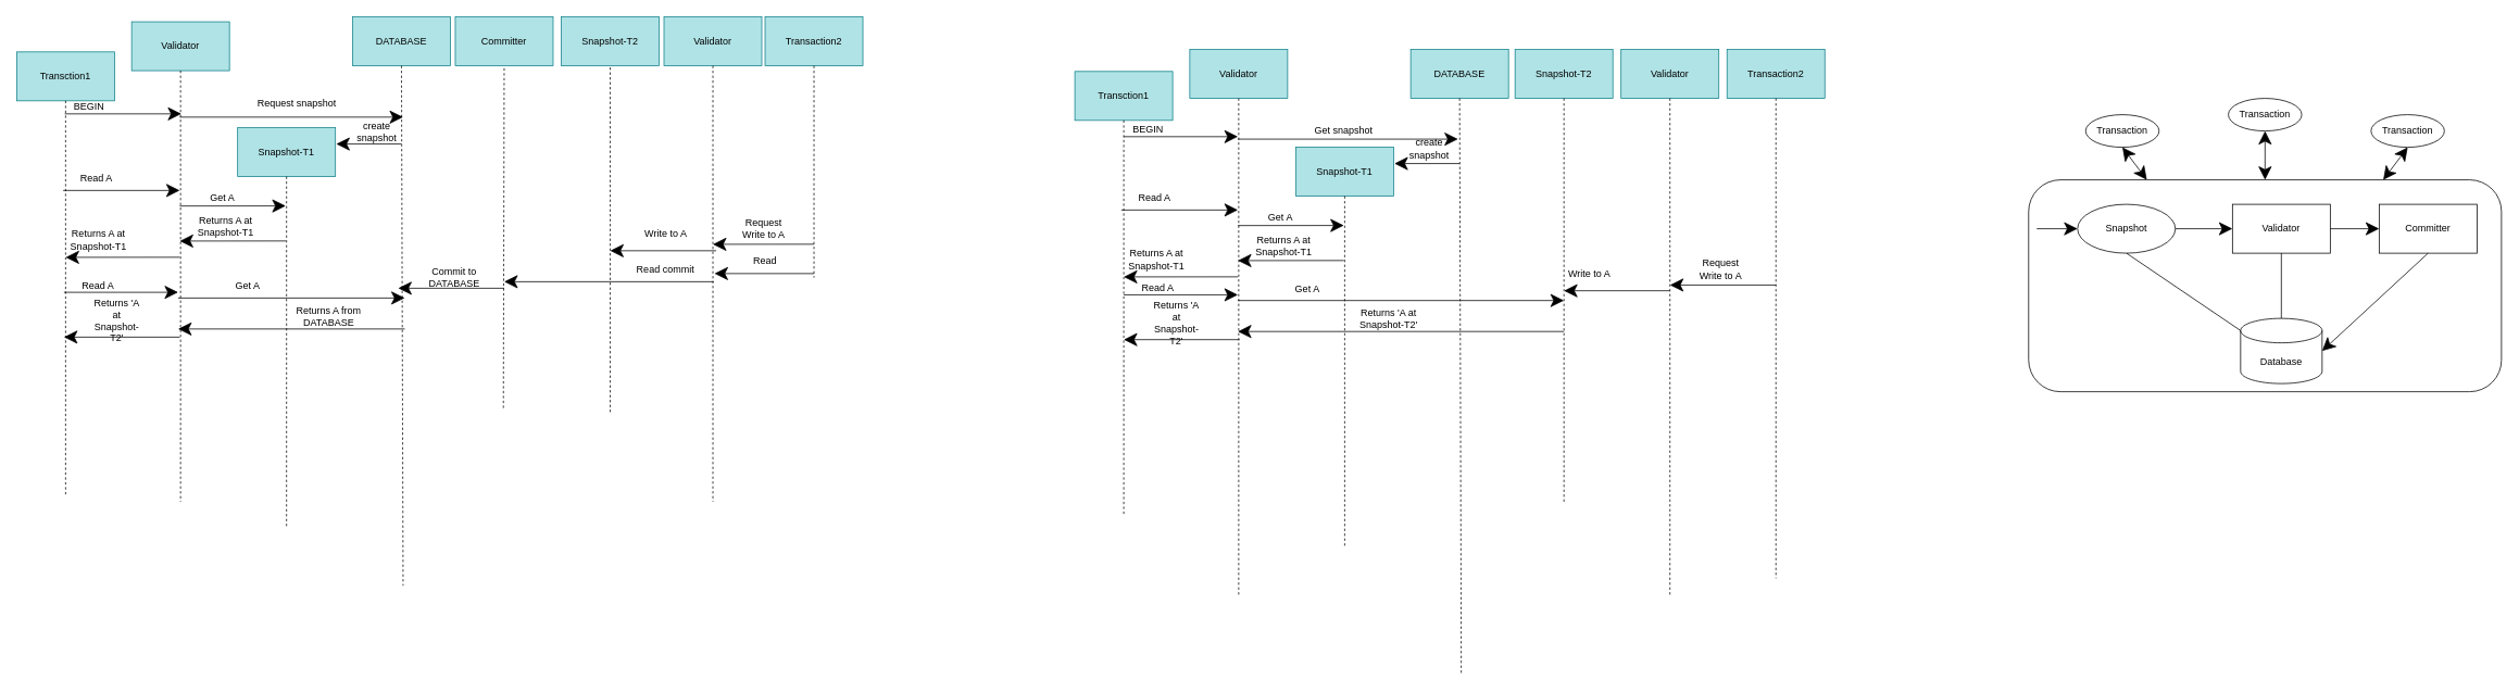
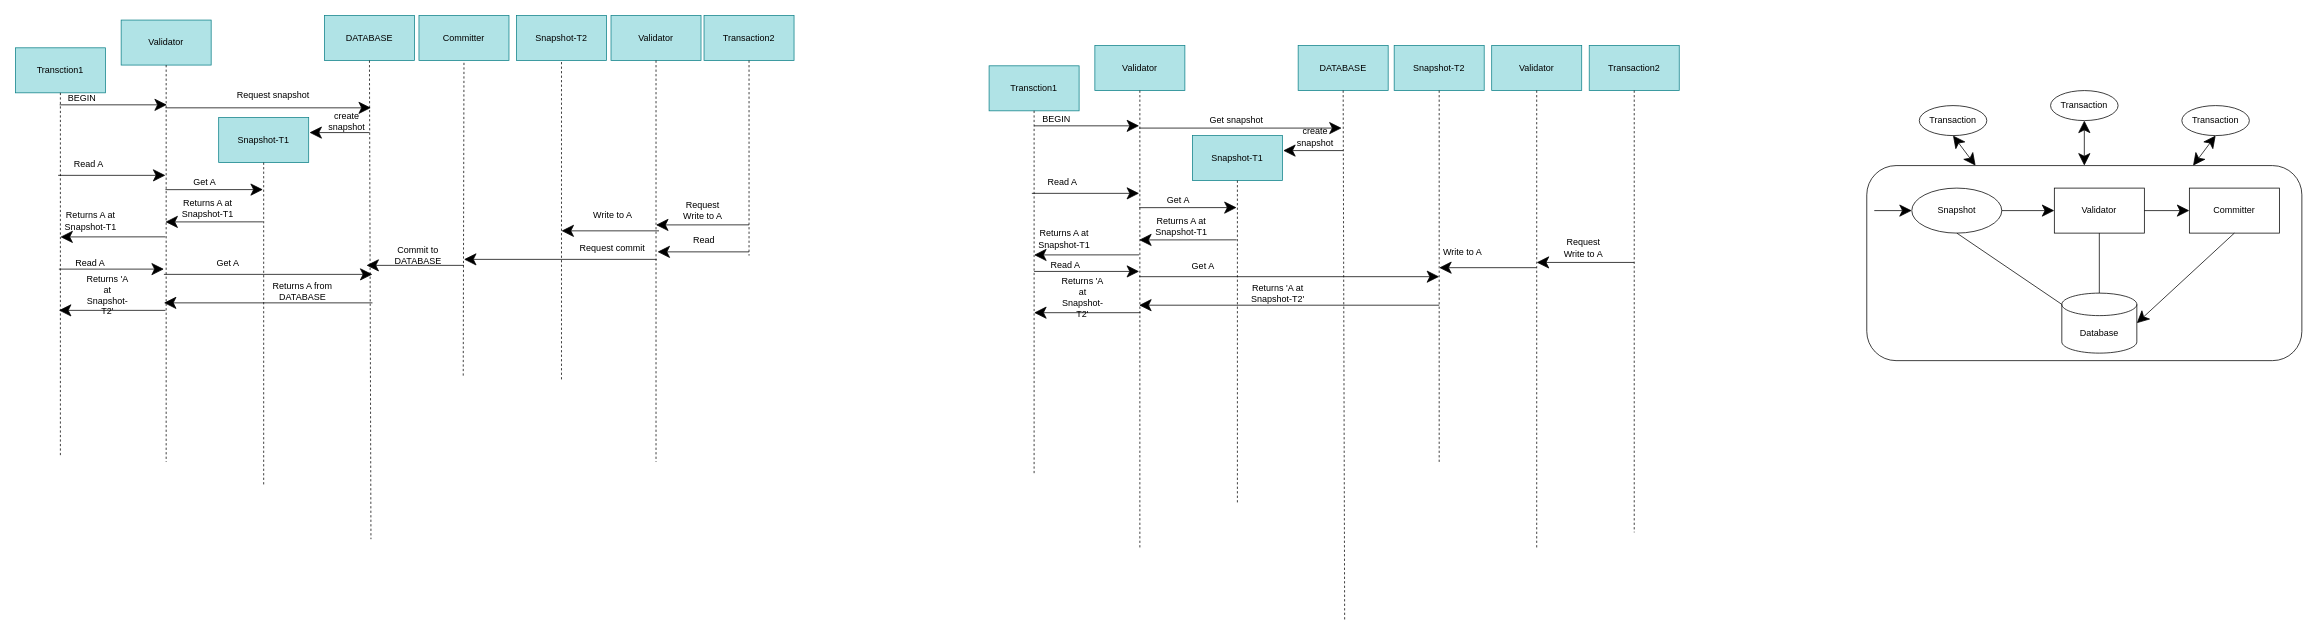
- <mxCell id="104" value="Read commit" style="text;html=1;strokeColor=none;fillColor=none;align=center;verticalAlign=middle;whiteSpace=wrap;rounded=0;hachureGap=4;pointerEvents=0;" vertex="1" parent="1"><mxGeometry x="768" y="320" width="96" height="20" as="geometry" /></mxCell>
+ <mxCell id="104" value="Request commit" style="text;html=1;strokeColor=none;fillColor=none;align=center;verticalAlign=middle;whiteSpace=wrap;rounded=0;hachureGap=4;pointerEvents=0;" vertex="1" parent="1"><mxGeometry x="768" y="320" width="96" height="20" as="geometry" /></mxCell>
